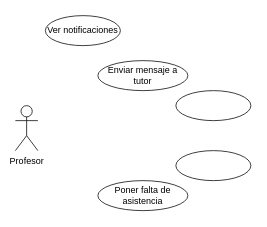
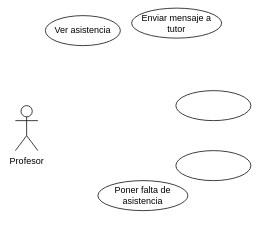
- <mxCell id="3" value="Ver notificaciones" style="ellipse;whiteSpace=wrap;html=1;" parent="1" vertex="1"><mxGeometry x="60" y="20" width="100" height="40" as="geometry" /></mxCell>
+ <mxCell id="3" value="Ver asistencia" style="ellipse;whiteSpace=wrap;html=1;" parent="1" vertex="1"><mxGeometry x="60" y="20" width="100" height="40" as="geometry" /></mxCell>
- <mxCell id="4" value="Enviar mensaje a tutor" style="ellipse;whiteSpace=wrap;html=1;" parent="1" vertex="1"><mxGeometry x="130" y="80" width="120" height="40" as="geometry" /></mxCell>
+ <mxCell id="4" value="Enviar mensaje a tutor" style="ellipse;whiteSpace=wrap;html=1;" parent="1" vertex="1"><mxGeometry x="175" y="10" width="120" height="40" as="geometry" /></mxCell>
